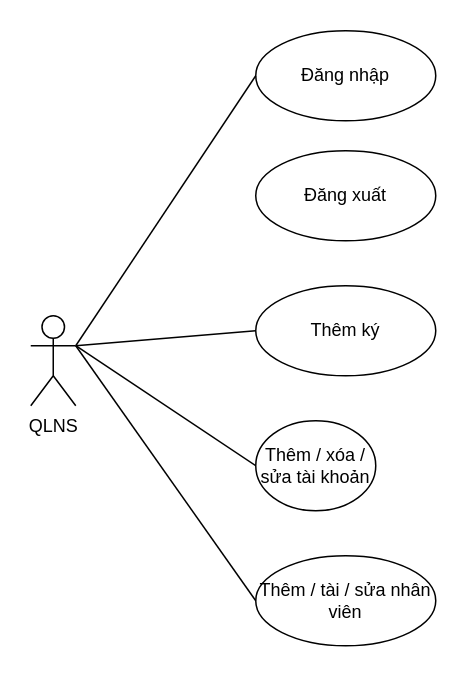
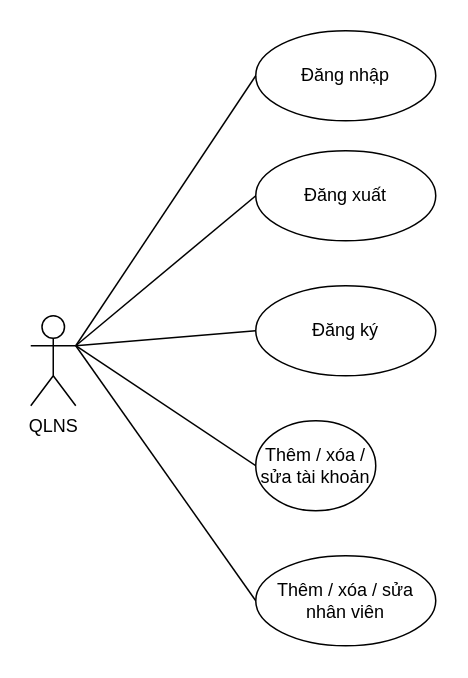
+ <mxCell id="8" value="" style="endArrow=none;html=1;entryX=0;entryY=0.5;entryDx=0;entryDy=0;exitX=1;exitY=0.333;exitDx=0;exitDy=0;exitPerimeter=0;" edge="1" parent="1" source="2" target="4"><mxGeometry width="50" height="50" relative="1" as="geometry"><mxPoint x="60" y="157.778" as="sourcePoint" /><mxPoint x="180" y="60" as="targetPoint" /></mxGeometry></mxCell>
- <mxCell id="5" value="Thêm ký" style="ellipse;whiteSpace=wrap;html=1;" vertex="1" parent="1"><mxGeometry x="170" y="190" width="120" height="60" as="geometry" /></mxCell>
+ <mxCell id="5" value="Đăng ký" style="ellipse;whiteSpace=wrap;html=1;" vertex="1" parent="1"><mxGeometry x="170" y="190" width="120" height="60" as="geometry" /></mxCell>
- <mxCell id="10" value="Thêm / tài / sửa nhân viên" style="ellipse;whiteSpace=wrap;html=1;" vertex="1" parent="1"><mxGeometry x="170" y="370" width="120" height="60" as="geometry" /></mxCell>
+ <mxCell id="10" value="Thêm / xóa / sửa nhân viên" style="ellipse;whiteSpace=wrap;html=1;" vertex="1" parent="1"><mxGeometry x="170" y="370" width="120" height="60" as="geometry" /></mxCell>
